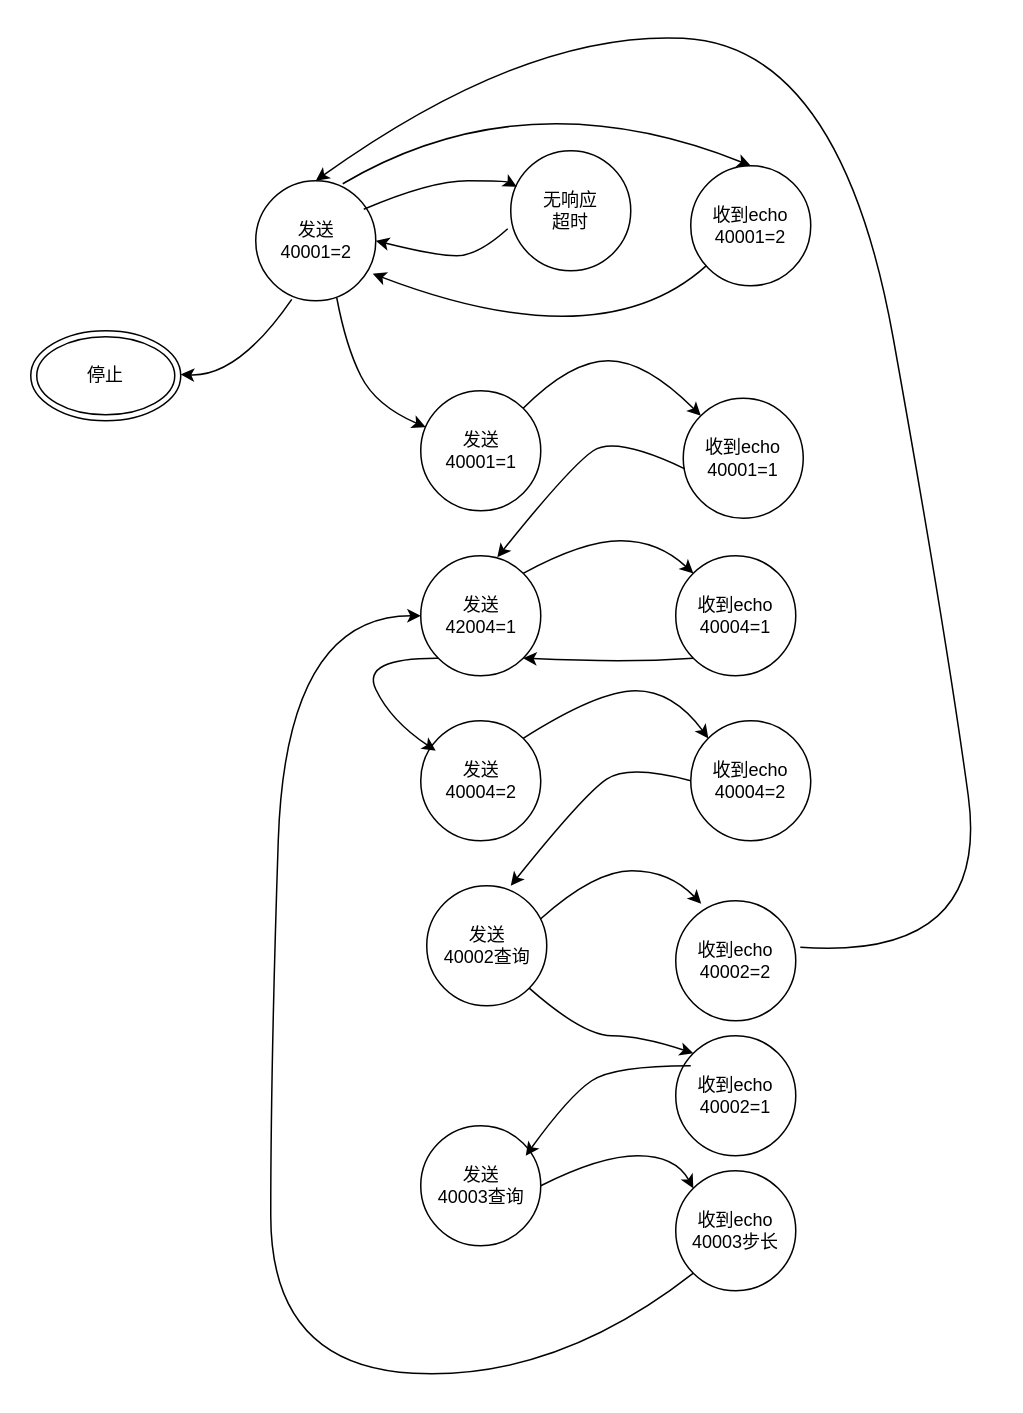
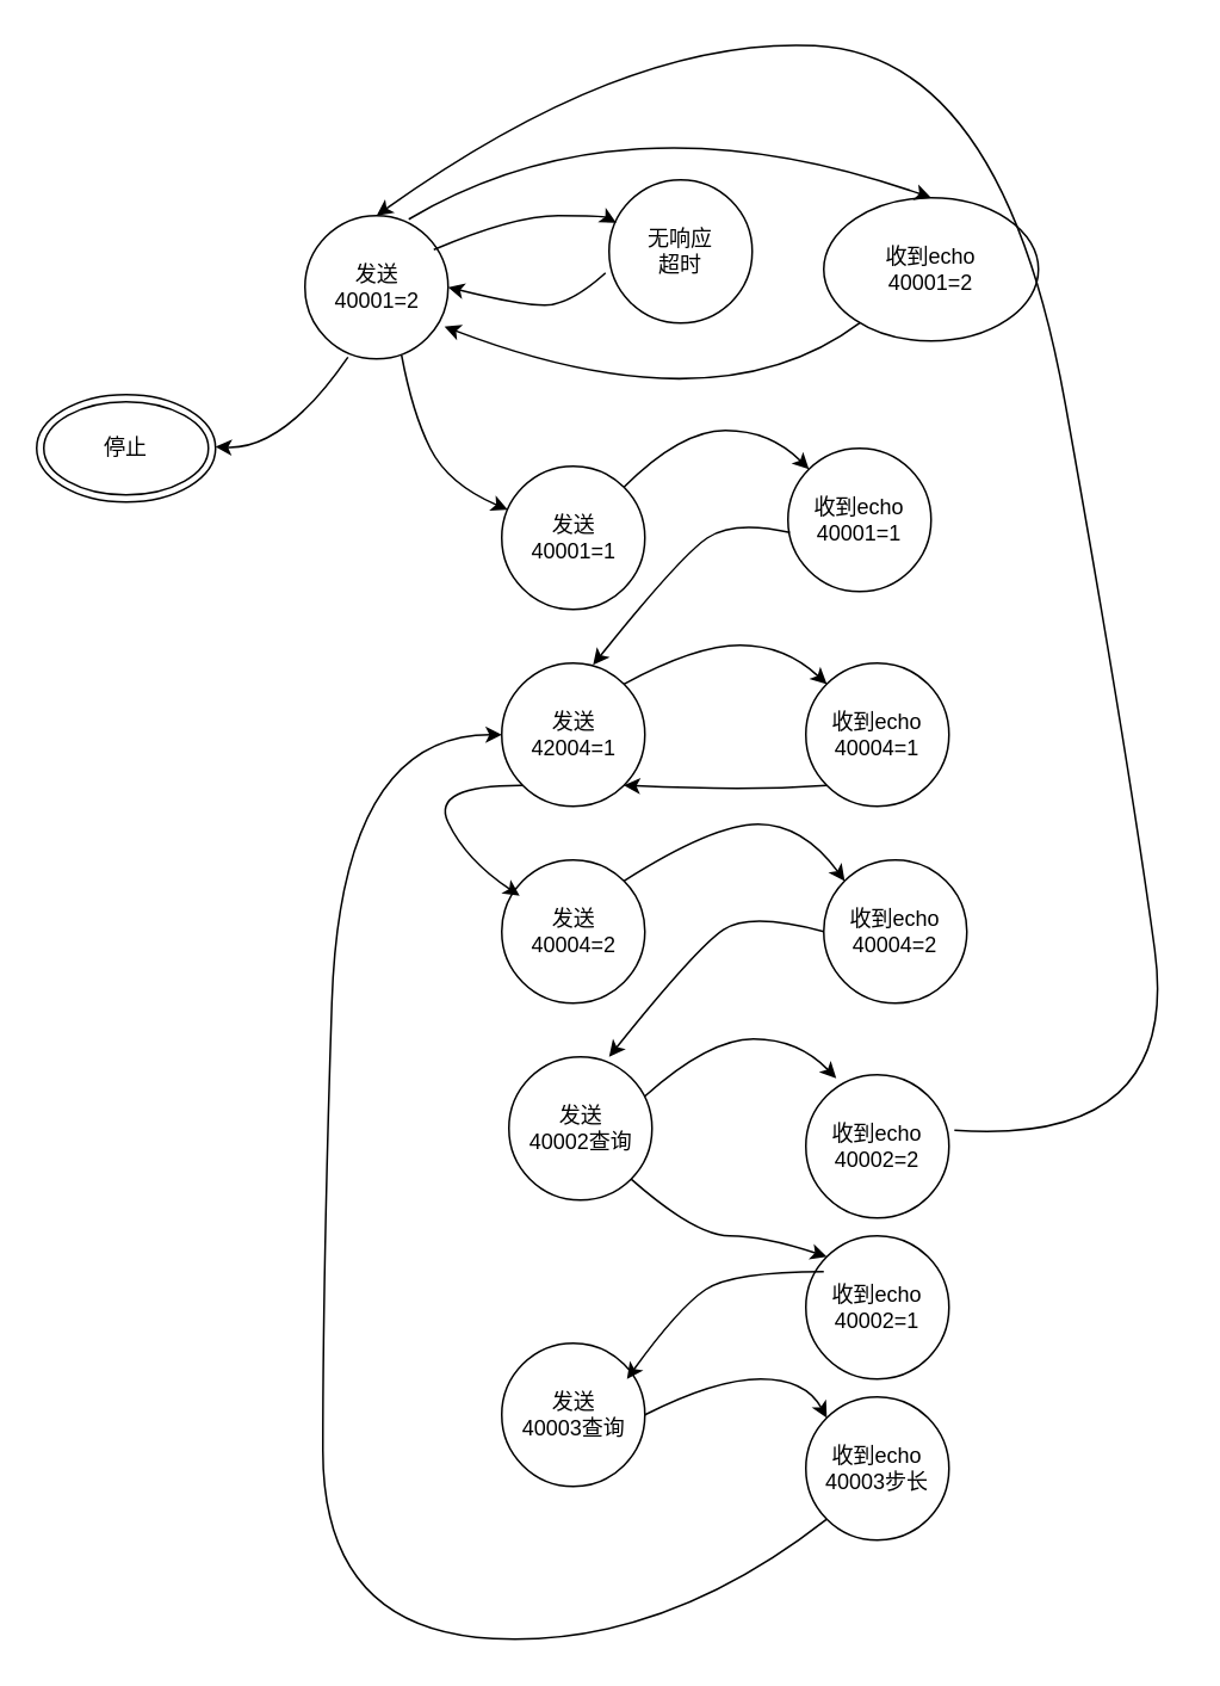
- <mxCell id="3" value="收到echo&lt;br&gt;40001=2" style="ellipse;whiteSpace=wrap;html=1;aspect=fixed;" parent="1" vertex="1"><mxGeometry x="460" y="110" width="80" height="80" as="geometry" /></mxCell>
+ <mxCell id="3" value="收到echo&lt;br&gt;40001=2" style="ellipse;whiteSpace=wrap;html=1;aspect=fixed;" parent="1" vertex="1"><mxGeometry x="460" y="110" width="120" height="80" as="geometry" /></mxCell>
- <mxCell id="7" value="收到echo&lt;br&gt;40001=1" style="ellipse;whiteSpace=wrap;html=1;aspect=fixed;" parent="1" vertex="1"><mxGeometry x="455" y="265" width="80" height="80" as="geometry" /></mxCell>
+ <mxCell id="7" value="收到echo&lt;br&gt;40001=1" style="ellipse;whiteSpace=wrap;html=1;aspect=fixed;" parent="1" vertex="1"><mxGeometry x="440" y="250" width="80" height="80" as="geometry" /></mxCell>
